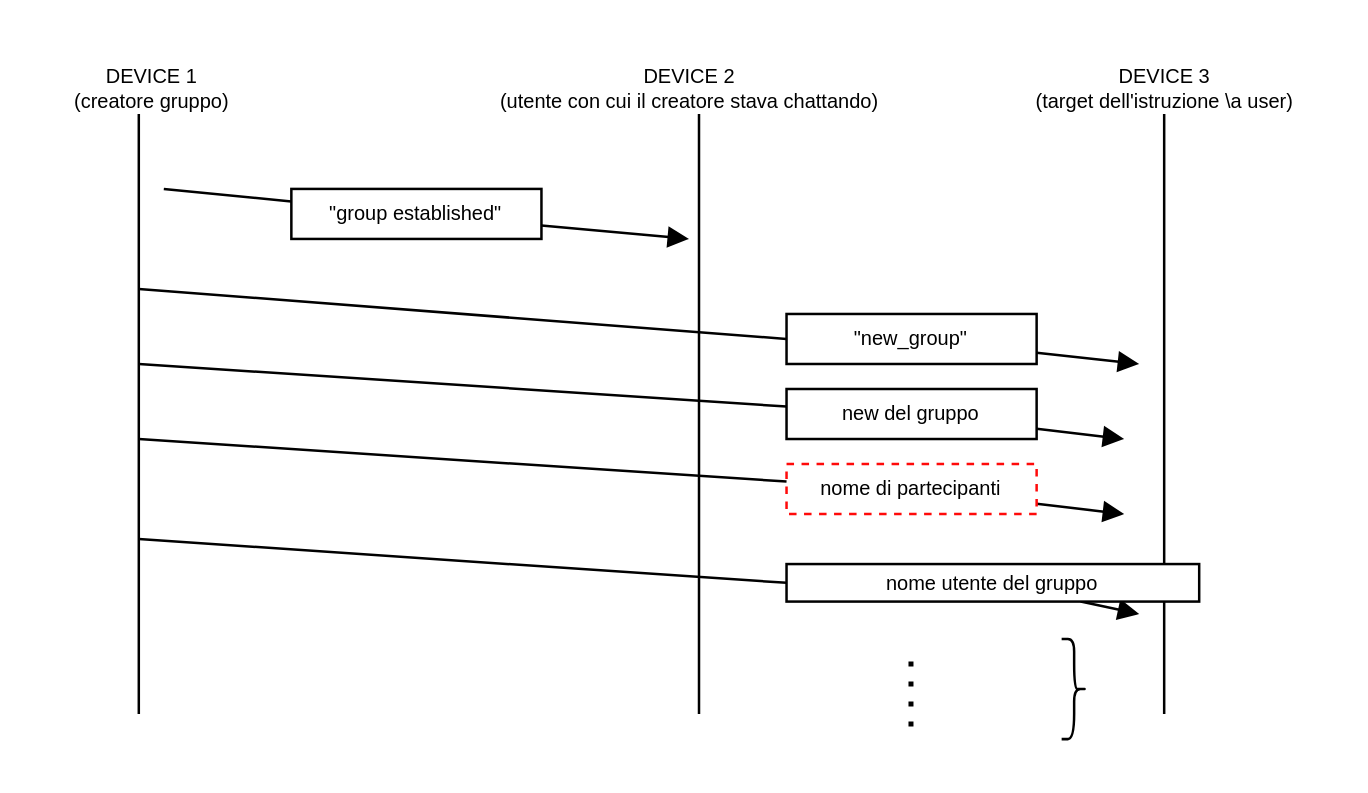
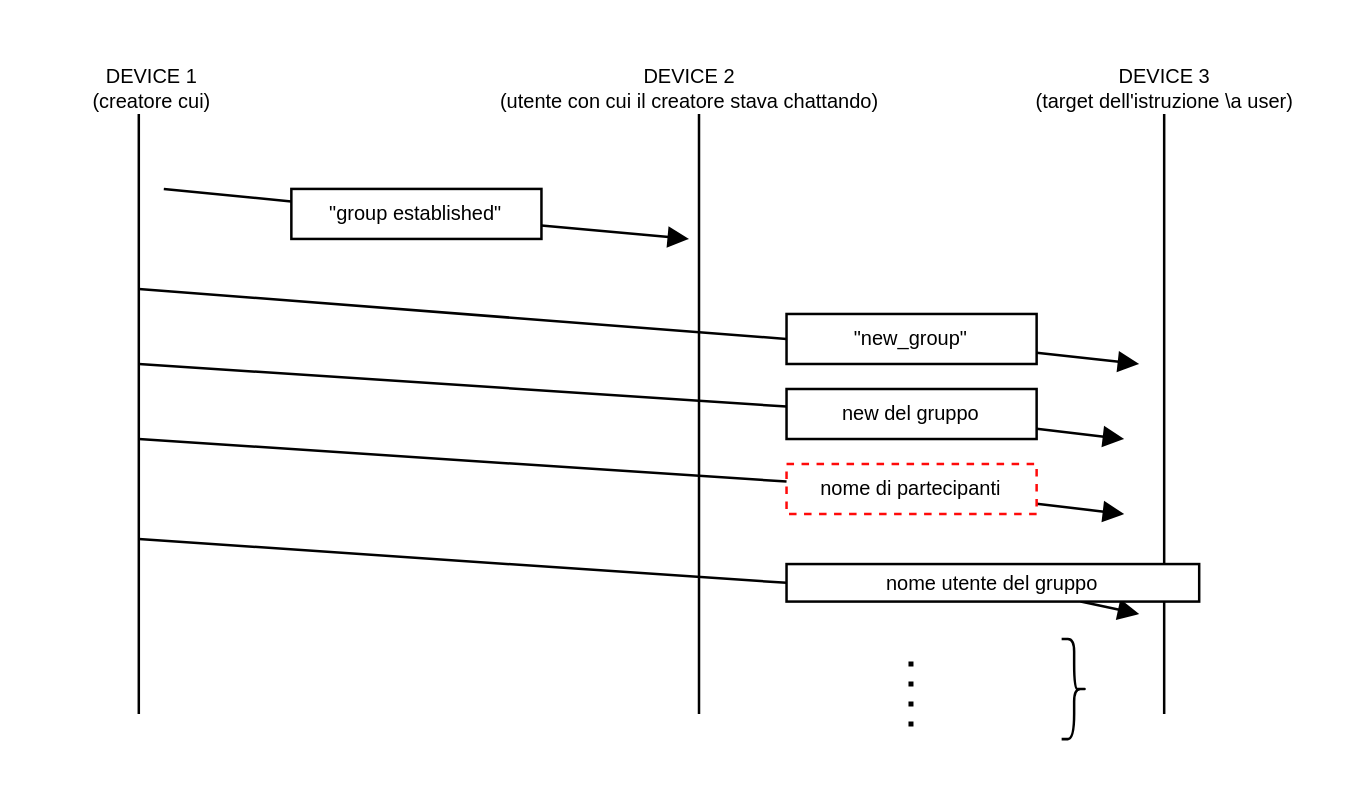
- <mxCell id="7" value="DEVICE 1 &lt;br&gt;(creatore gruppo)" style="text;html=1;align=center;verticalAlign=middle;resizable=0;points=[];autosize=1;strokeColor=none;fillColor=none;fontSize=8;" vertex="1" parent="1"><mxGeometry x="20" y="20" width="80" height="30" as="geometry" /></mxCell>
+ <mxCell id="7" value="DEVICE 1 &lt;br&gt;(creatore cui)" style="text;html=1;align=center;verticalAlign=middle;resizable=0;points=[];autosize=1;strokeColor=none;fillColor=none;fontSize=8;" vertex="1" parent="1"><mxGeometry x="20" y="20" width="80" height="30" as="geometry" /></mxCell>
